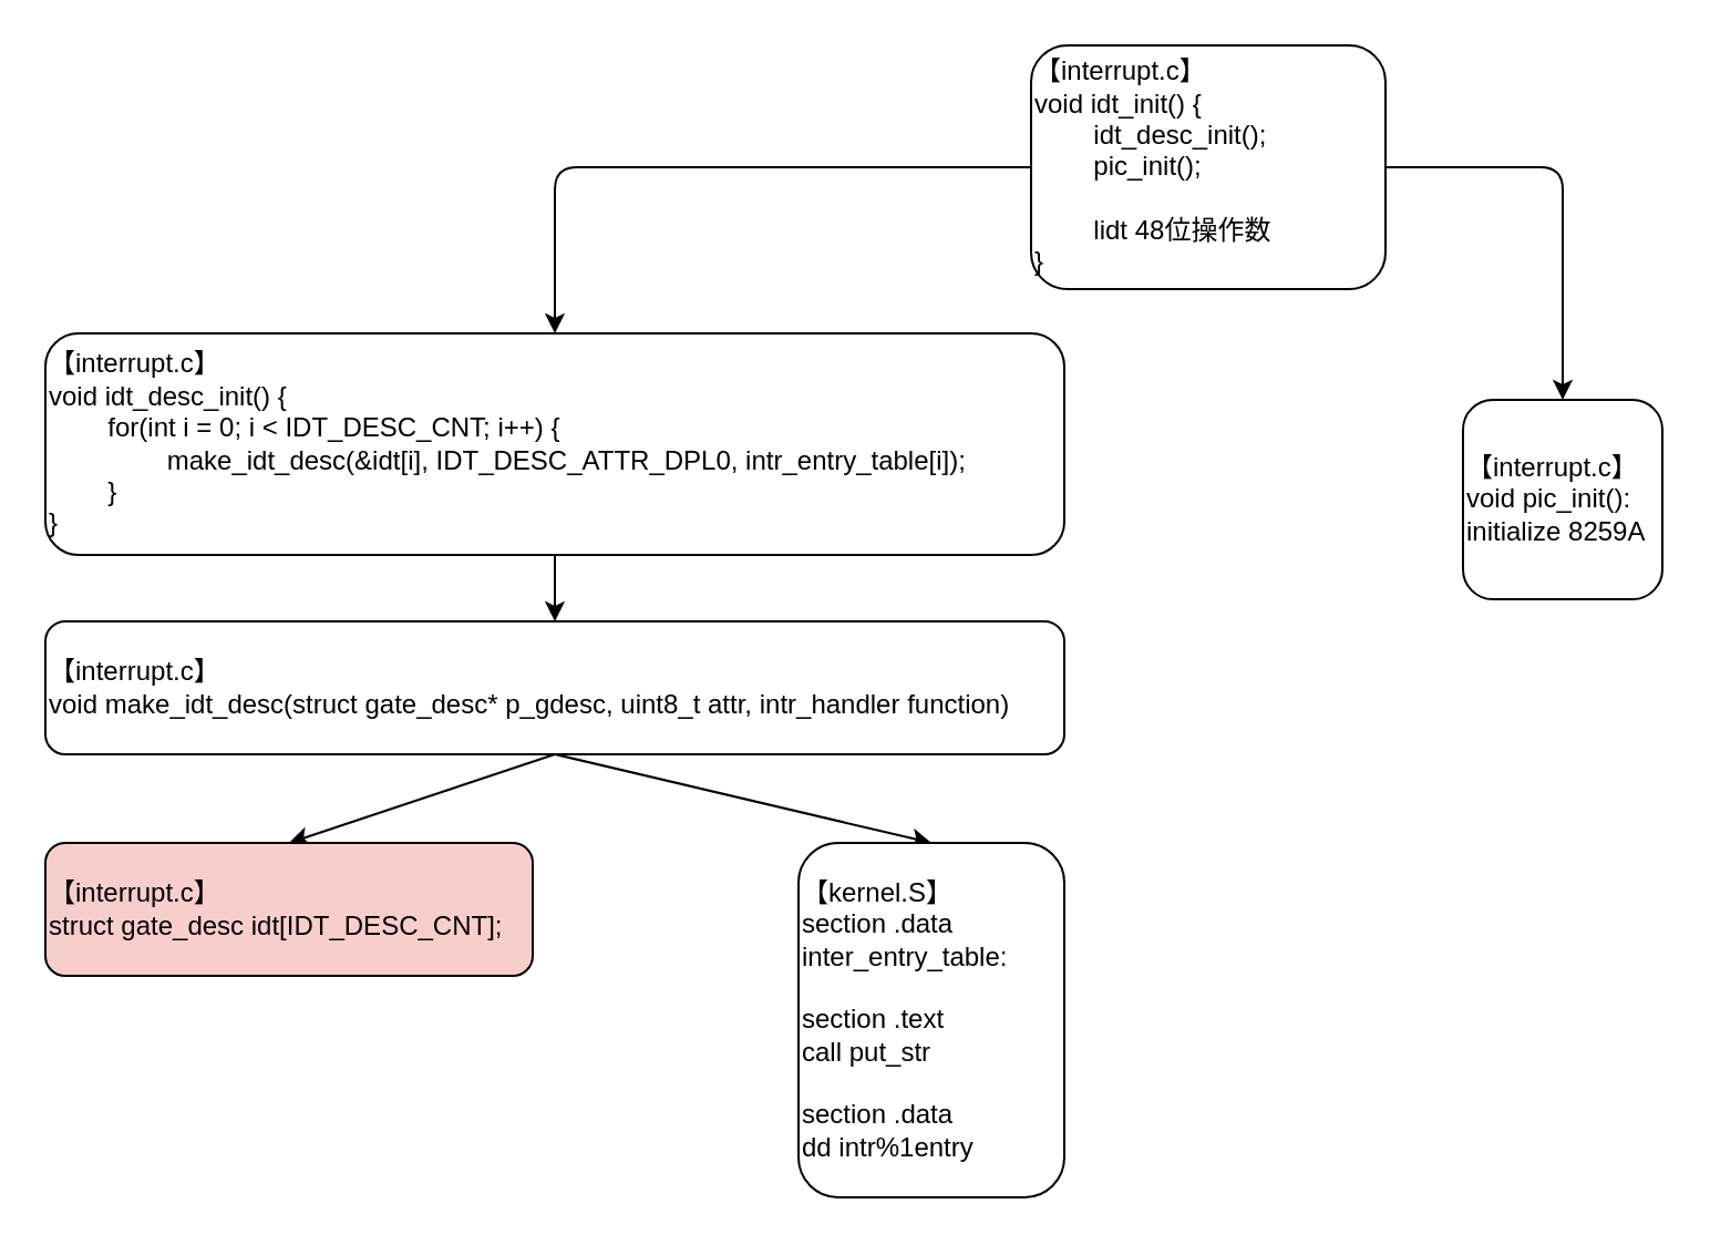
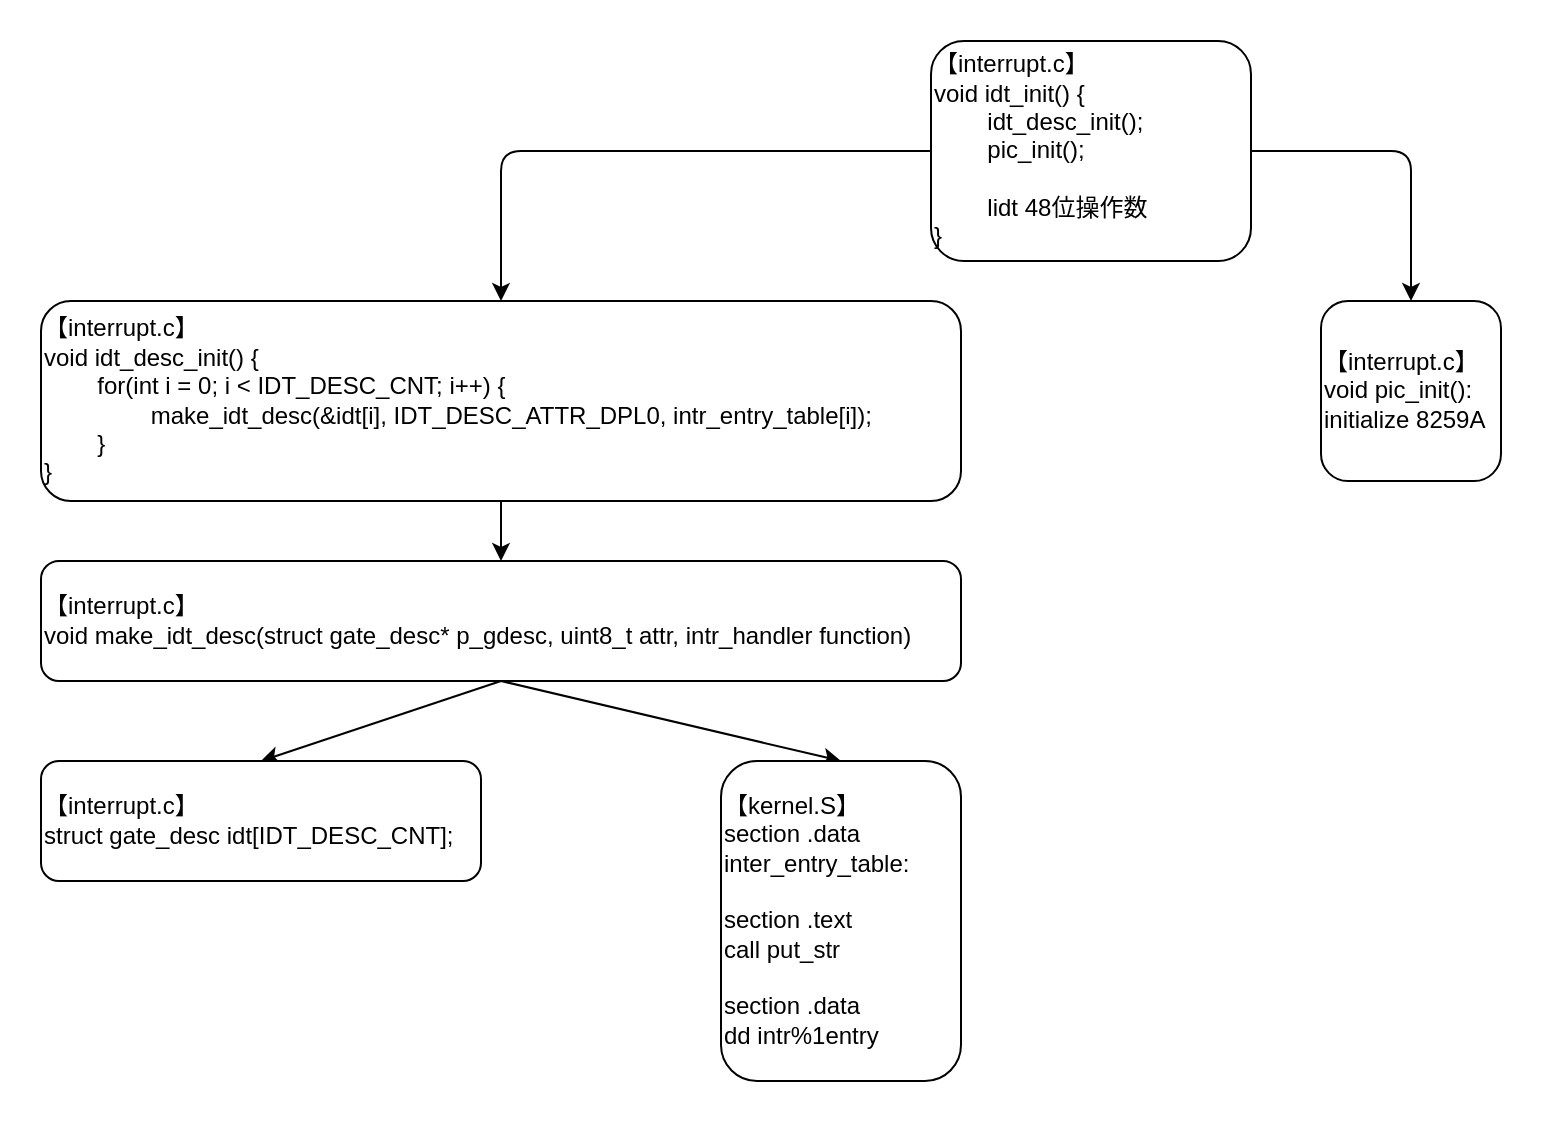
- <mxCell id="10" value="【interrupt.c】&lt;br&gt;void pic_init():&lt;br&gt;initialize 8259A" style="rounded=1;whiteSpace=wrap;html=1;align=left;" parent="1" vertex="1"><mxGeometry x="660" y="180" width="90" height="90" as="geometry" /></mxCell>
+ <mxCell id="10" value="【interrupt.c】&lt;br&gt;void pic_init():&lt;br&gt;initialize 8259A" style="rounded=1;whiteSpace=wrap;html=1;align=left;" parent="1" vertex="1"><mxGeometry x="660" y="150" width="90" height="90" as="geometry" /></mxCell>
- <mxCell id="8" value="&lt;span style=&quot;&quot;&gt;【interrupt.c】&lt;/span&gt;&lt;br&gt;struct gate_desc idt[IDT_DESC_CNT];" style="rounded=1;whiteSpace=wrap;html=1;align=left;fillColor=#f8cecc;" parent="1" vertex="1"><mxGeometry x="20" y="380" width="220" height="60" as="geometry" /></mxCell>
+ <mxCell id="8" value="&lt;span style=&quot;&quot;&gt;【interrupt.c】&lt;/span&gt;&lt;br&gt;struct gate_desc idt[IDT_DESC_CNT];" style="rounded=1;whiteSpace=wrap;html=1;align=left;" parent="1" vertex="1"><mxGeometry x="20" y="380" width="220" height="60" as="geometry" /></mxCell>
